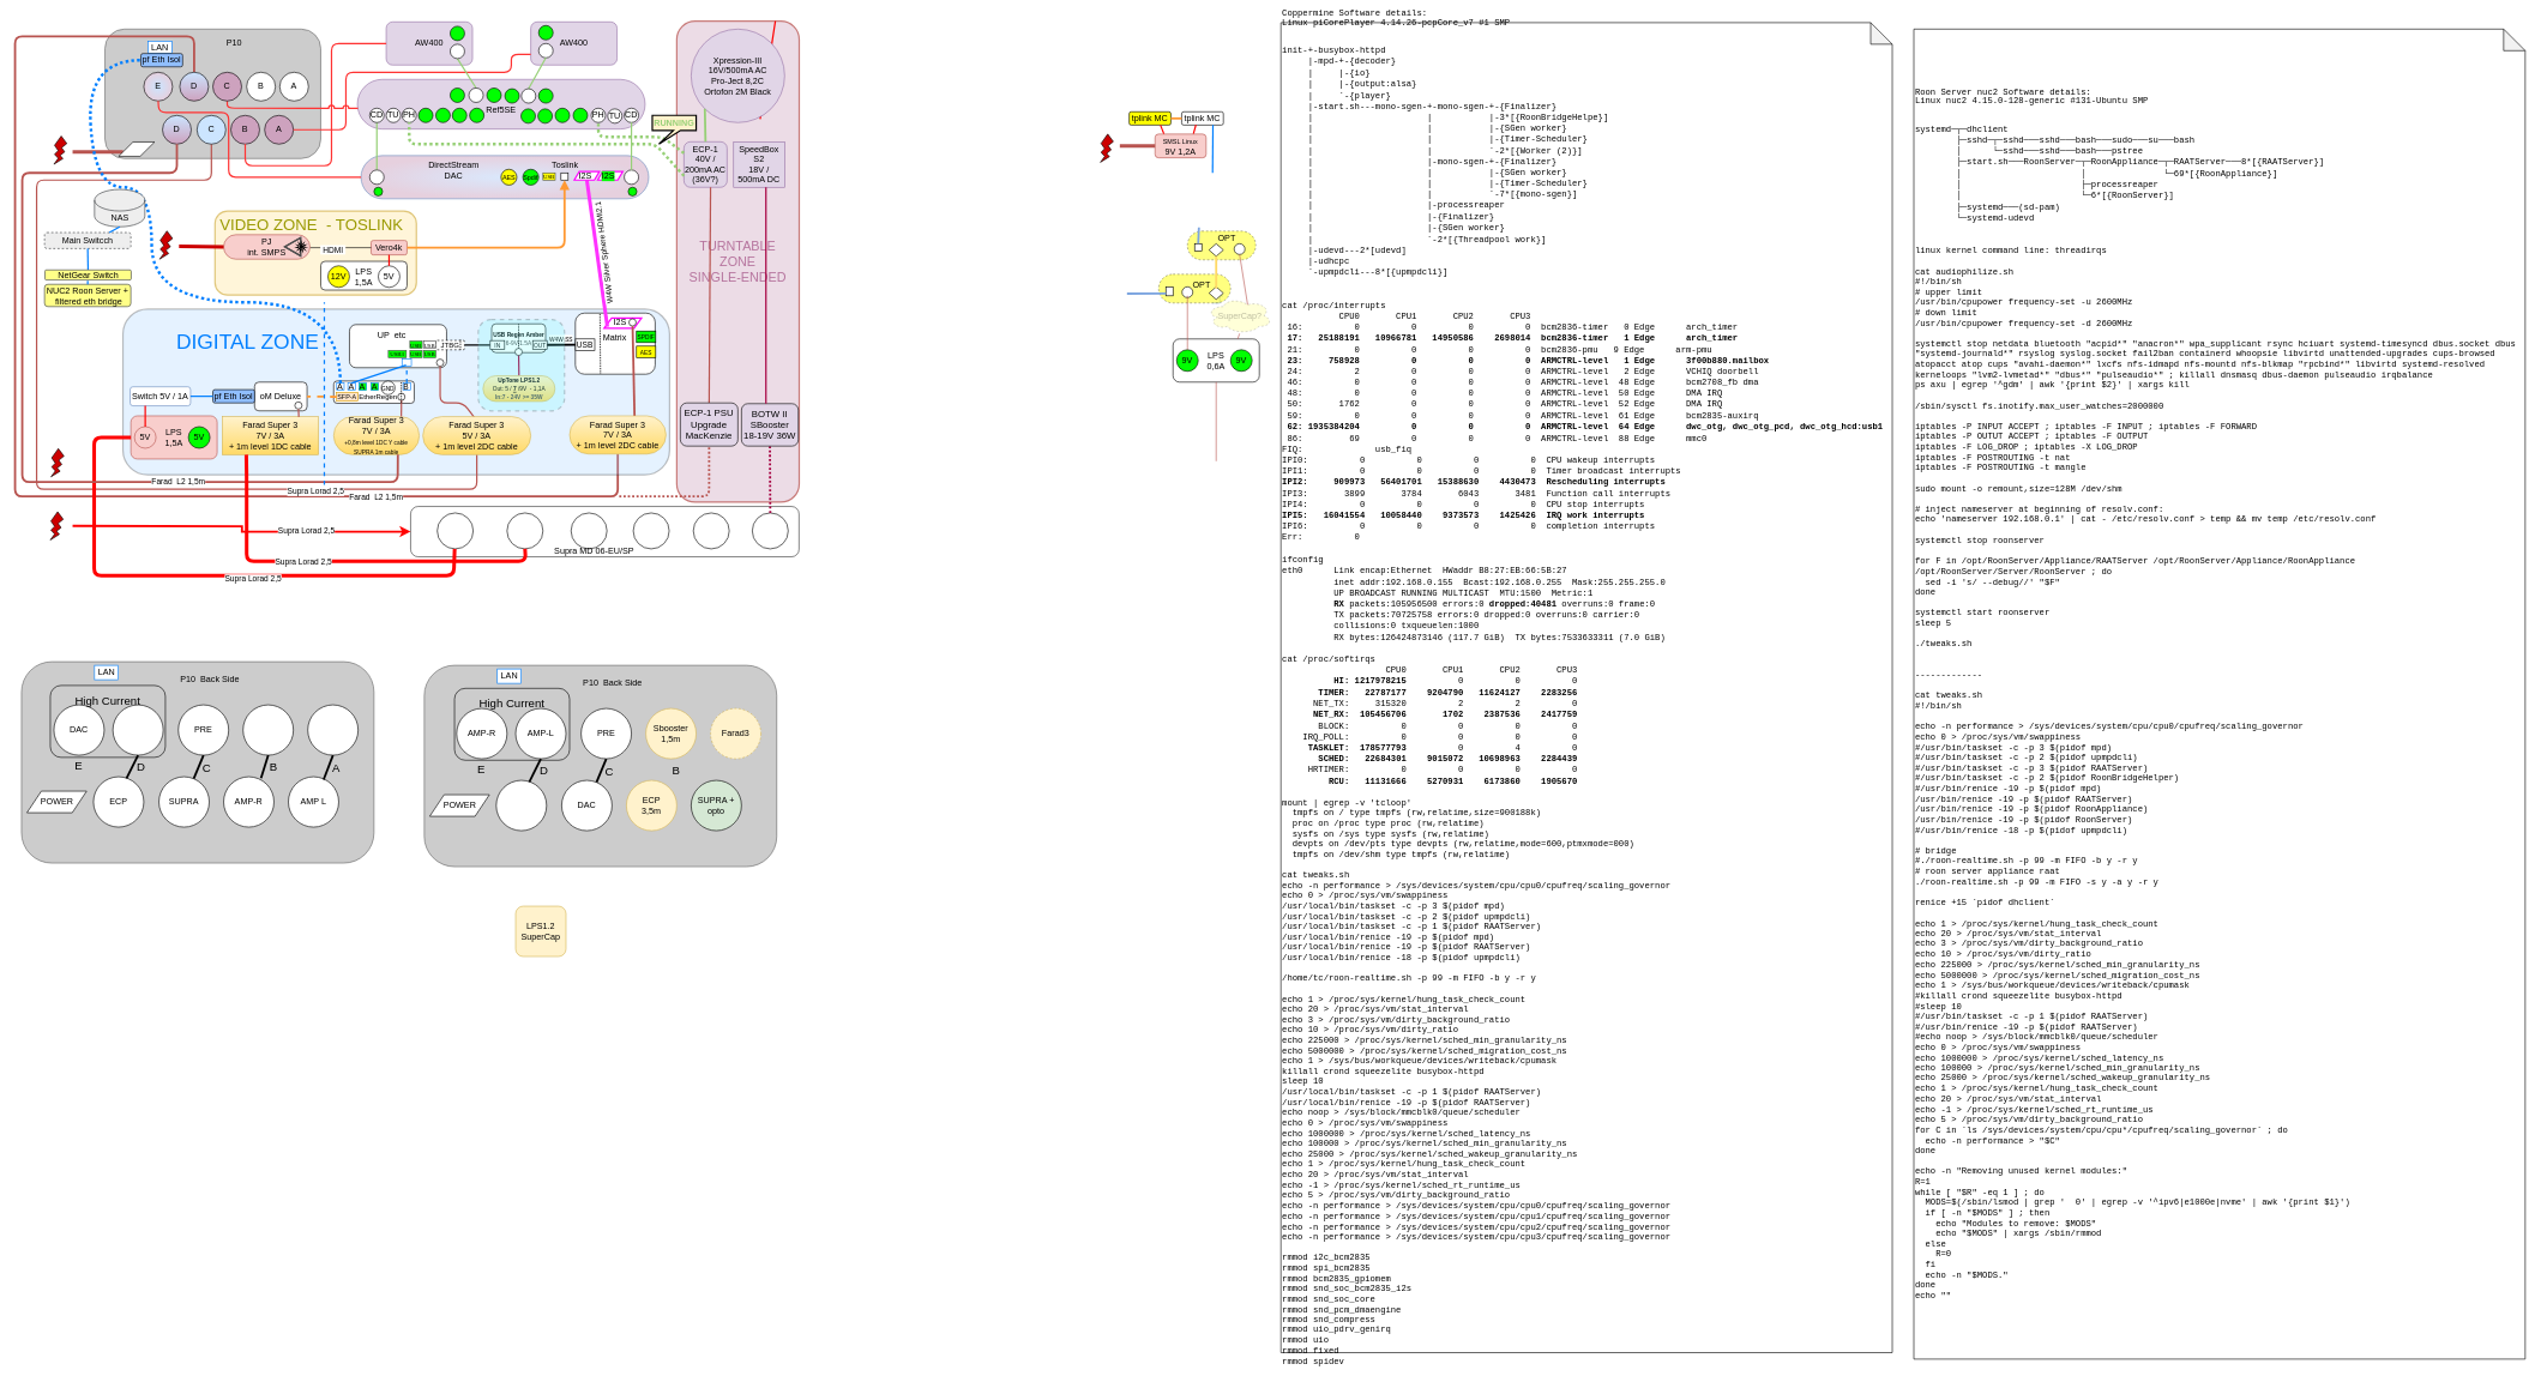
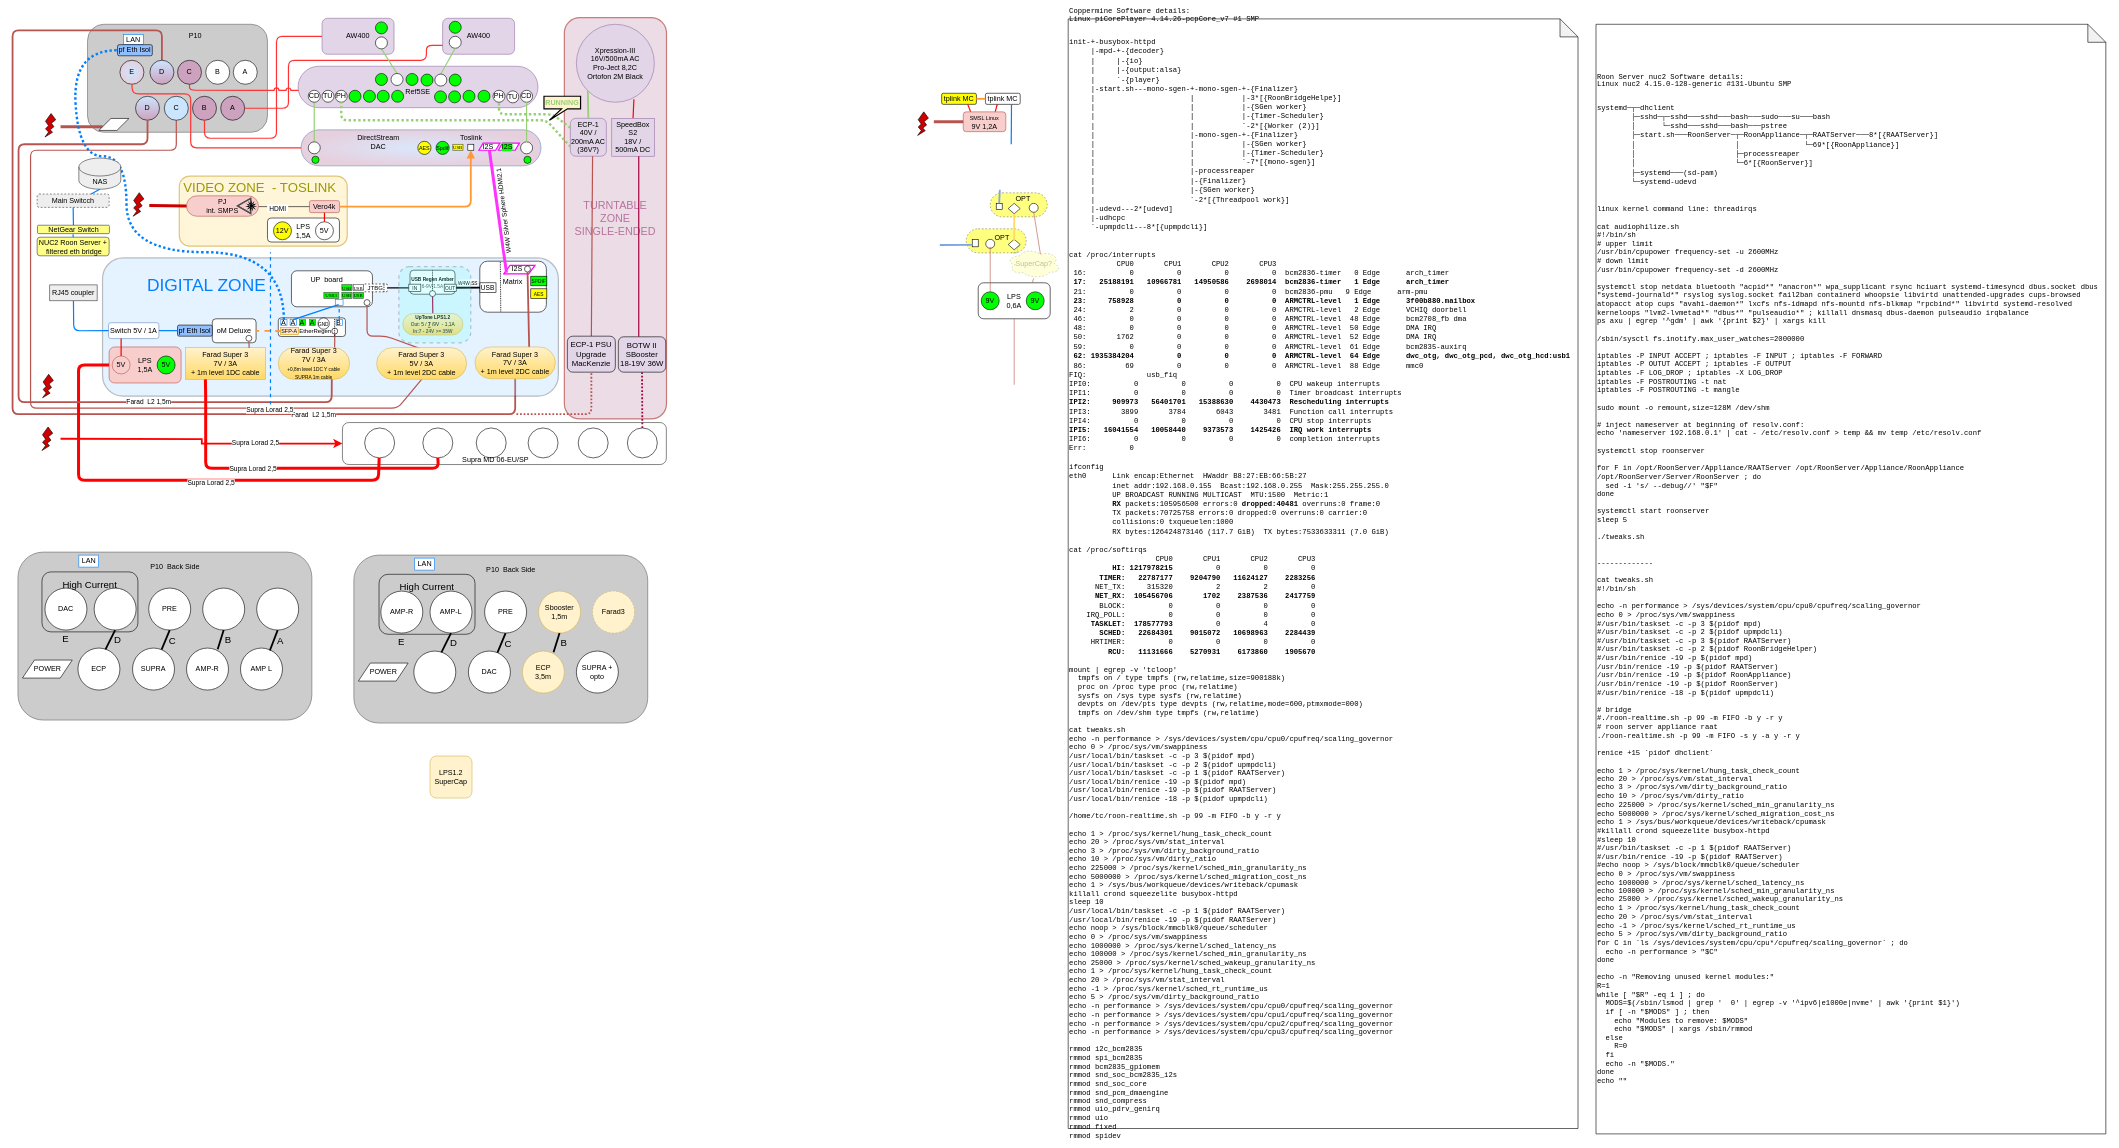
- <mxCell id="110" style="rounded=1;orthogonalLoop=1;jettySize=auto;html=1;exitX=0.738;exitY=0.962;exitDx=0;exitDy=0;strokeColor=#FF0000;endArrow=none;endFill=0;strokeWidth=2;exitPerimeter=0;" parent="1" source="111" target="7" edge="1"><mxGeometry relative="1" as="geometry" /></mxCell>
+ <mxCell id="110" style="rounded=1;orthogonalLoop=1;jettySize=auto;html=1;exitX=0.738;exitY=0.962;exitDx=0;exitDy=0;entryX=0.5;entryY=0;entryDx=0;entryDy=0;strokeColor=#FF0000;endArrow=none;endFill=0;strokeWidth=2;exitPerimeter=0;" parent="1" source="111" target="118" edge="1"><mxGeometry relative="1" as="geometry" /></mxCell>
- <mxCell id="48" value="UP &amp;nbsp;etc" style="text;html=1;strokeColor=none;fillColor=none;align=center;verticalAlign=middle;whiteSpace=wrap;rounded=0;" parent="1" vertex="1"><mxGeometry x="513" y="447" width="62" height="20" as="geometry" /></mxCell>
+ <mxCell id="48" value="UP &amp;nbsp;board" style="text;html=1;strokeColor=none;fillColor=none;align=center;verticalAlign=middle;whiteSpace=wrap;rounded=0;" parent="1" vertex="1"><mxGeometry x="513" y="447" width="62" height="20" as="geometry" /></mxCell>
+ <mxCell id="266" value="RJ45 coupler" style="rounded=0;whiteSpace=wrap;html=1;fillColor=#eeeeee;strokeColor=#36393d;" parent="1" vertex="1"><mxGeometry x="82" y="465.5" width="79" height="26.5" as="geometry" /></mxCell>
+ <mxCell id="207" value="" style="endArrow=none;html=1;strokeWidth=2;strokeColor=#007FFF;jumpStyle=arc;jumpSize=8;exitX=0;exitY=0.5;exitDx=0;exitDy=0;entryX=0.5;entryY=1;entryDx=0;entryDy=0;" parent="1" source="12" target="266" edge="1"><mxGeometry width="50" height="50" relative="1" as="geometry"><mxPoint x="232" y="538.5" as="sourcePoint" /><mxPoint x="130" y="542" as="targetPoint" /><Array as="points"><mxPoint x="122" y="542" /></Array></mxGeometry></mxCell>
- <mxCell id="218" value="Farad Super 3&lt;br&gt;5V / 3A&lt;br&gt;+ 1m level 2DC cable" style="rounded=1;whiteSpace=wrap;html=1;arcSize=50;gradientColor=#ffd966;fillColor=#fff2cc;strokeColor=#d6b656;" parent="1" vertex="1"><mxGeometry x="587" y="570" width="150" height="53" as="geometry" /></mxCell>
+ <mxCell id="218" value="Farad Super 3&lt;br&gt;5V / 3A&lt;br&gt;+ 1m level 2DC cable" style="rounded=1;whiteSpace=wrap;html=1;arcSize=50;gradientColor=#ffd966;fillColor=#fff2cc;strokeColor=#d6b656;" parent="1" vertex="1"><mxGeometry x="627" y="570" width="150" height="53" as="geometry" /></mxCell>
+ <mxCell id="170" value="" style="endArrow=none;html=1;shadow=0;entryX=0.5;entryY=1;entryDx=0;entryDy=0;exitX=0.743;exitY=0.029;exitDx=0;exitDy=0;exitPerimeter=0;strokeWidth=3;" parent="1" source="166" target="162" edge="1"><mxGeometry width="50" height="50" relative="1" as="geometry"><mxPoint x="1019" y="1089.99" as="sourcePoint" /><mxPoint x="1032" y="1056" as="targetPoint" /></mxGeometry></mxCell>
- <mxCell id="167" value="&lt;span&gt;SUPRA + opto&lt;/span&gt;" style="ellipse;whiteSpace=wrap;html=1;aspect=fixed;fillColor=#d5e8d4;" parent="1" vertex="1"><mxGeometry x="960" y="1076" width="70" height="70" as="geometry" /></mxCell>
+ <mxCell id="167" value="&lt;span&gt;SUPRA + opto&lt;/span&gt;" style="ellipse;whiteSpace=wrap;html=1;aspect=fixed;" parent="1" vertex="1"><mxGeometry x="960" y="1076" width="70" height="70" as="geometry" /></mxCell>
